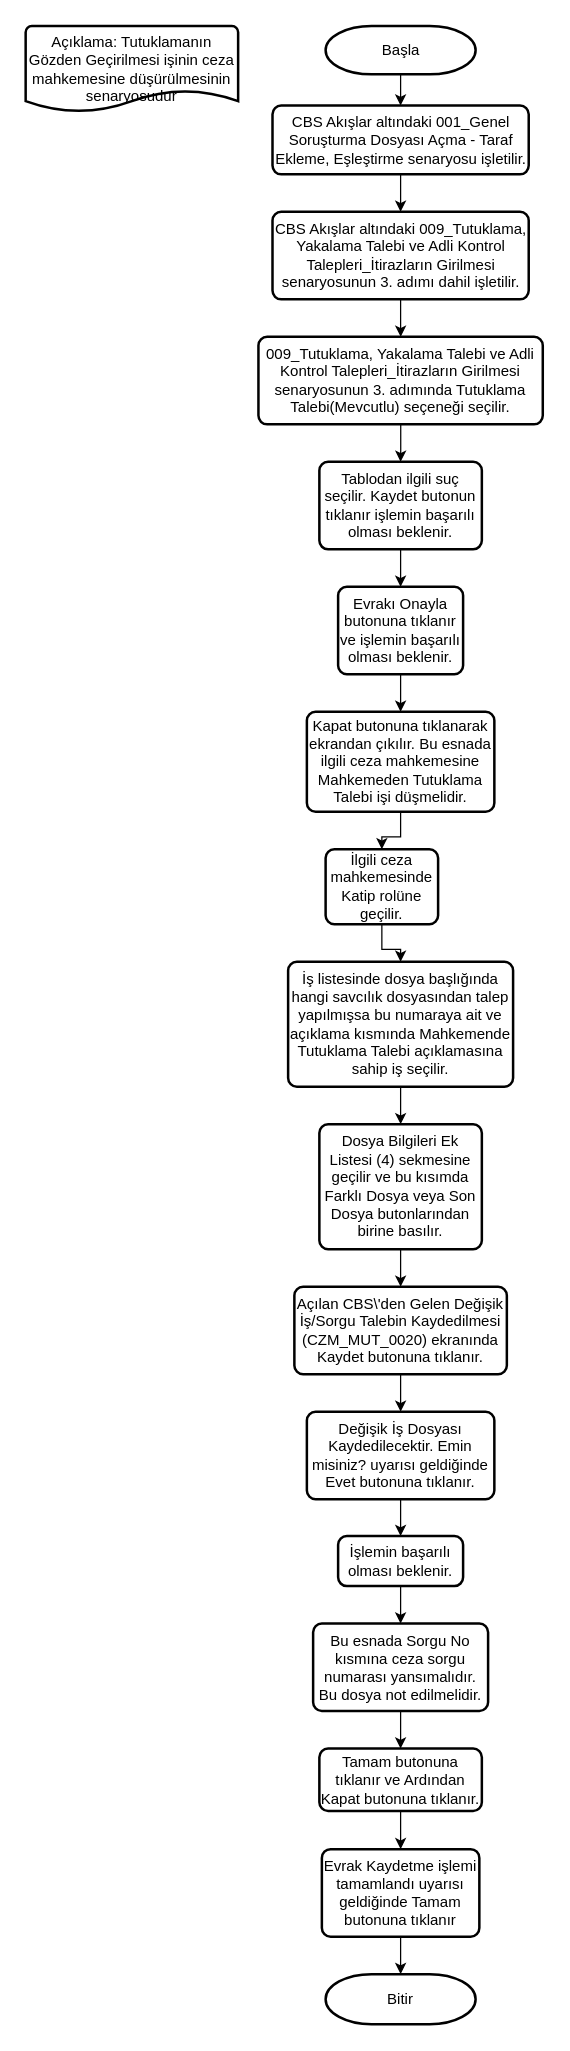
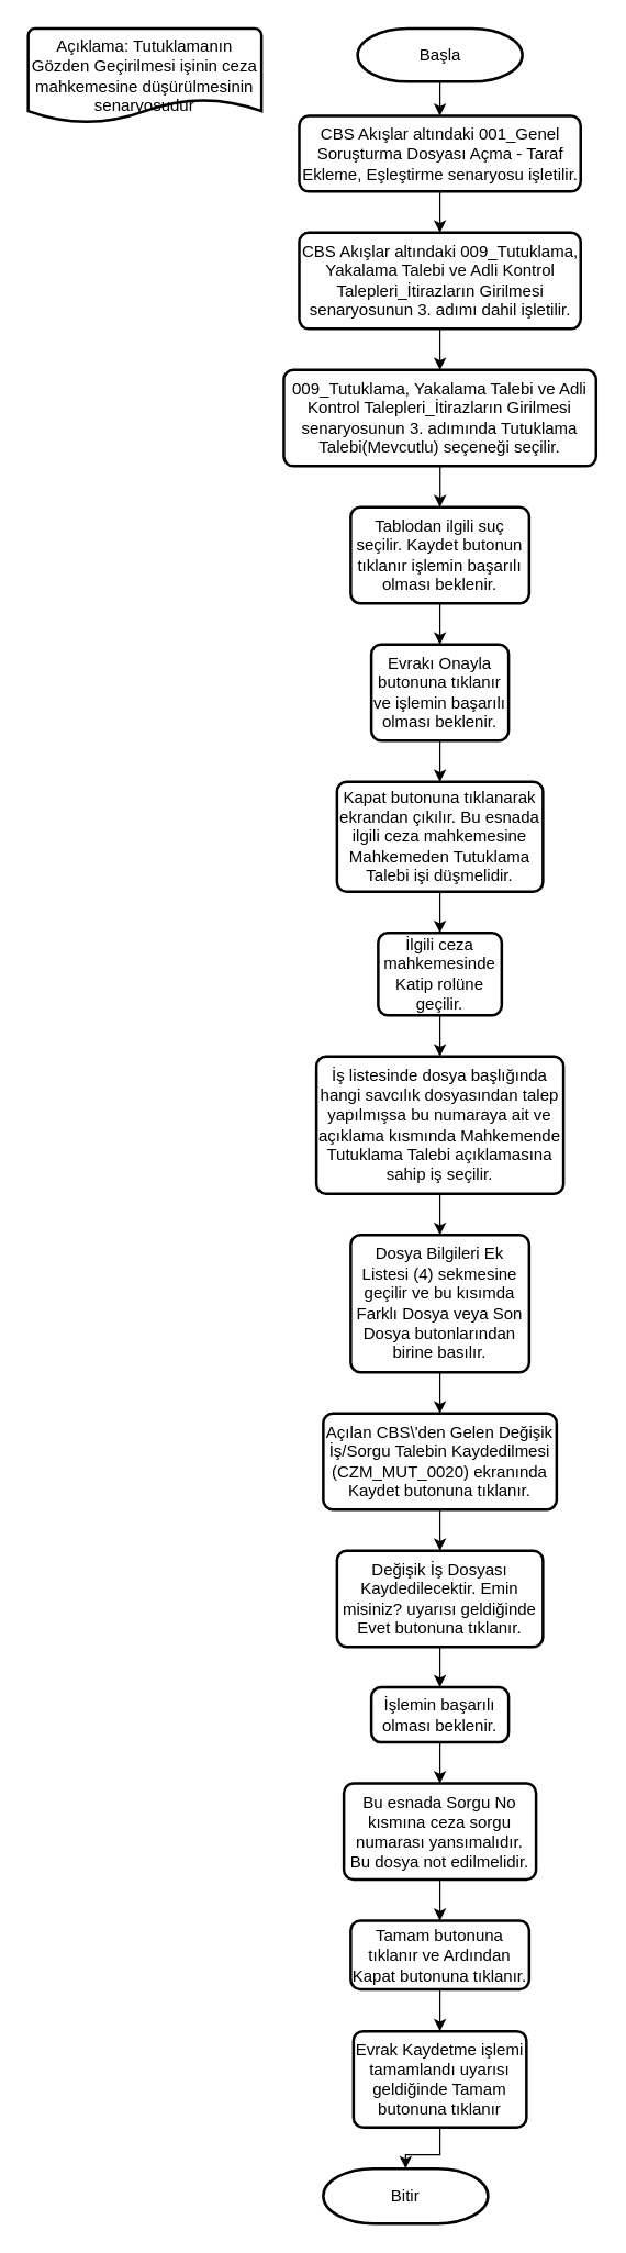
- <mxCell id="19" value="İlgili ceza mahkemesinde Katip rolüne geçilir." style="rounded=1;whiteSpace=wrap;html=1;absoluteArcSize=1;arcSize=14;strokeWidth=2;" parent="1" vertex="1"><mxGeometry x="260" y="679" width="90" height="60" as="geometry" /></mxCell>
+ <mxCell id="19" value="İlgili ceza mahkemesinde Katip rolüne geçilir." style="rounded=1;whiteSpace=wrap;html=1;absoluteArcSize=1;arcSize=14;strokeWidth=2;" parent="1" vertex="1"><mxGeometry x="275" y="679" width="90" height="60" as="geometry" /></mxCell>
- <mxCell id="7" value="Bitir" style="strokeWidth=2;html=1;shape=mxgraph.flowchart.terminator;whiteSpace=wrap;" parent="1" vertex="1"><mxGeometry x="260" y="1579" width="120" height="40" as="geometry" /></mxCell>
+ <mxCell id="7" value="Bitir" style="strokeWidth=2;html=1;shape=mxgraph.flowchart.terminator;whiteSpace=wrap;" parent="1" vertex="1"><mxGeometry x="235" y="1579" width="120" height="40" as="geometry" /></mxCell>
